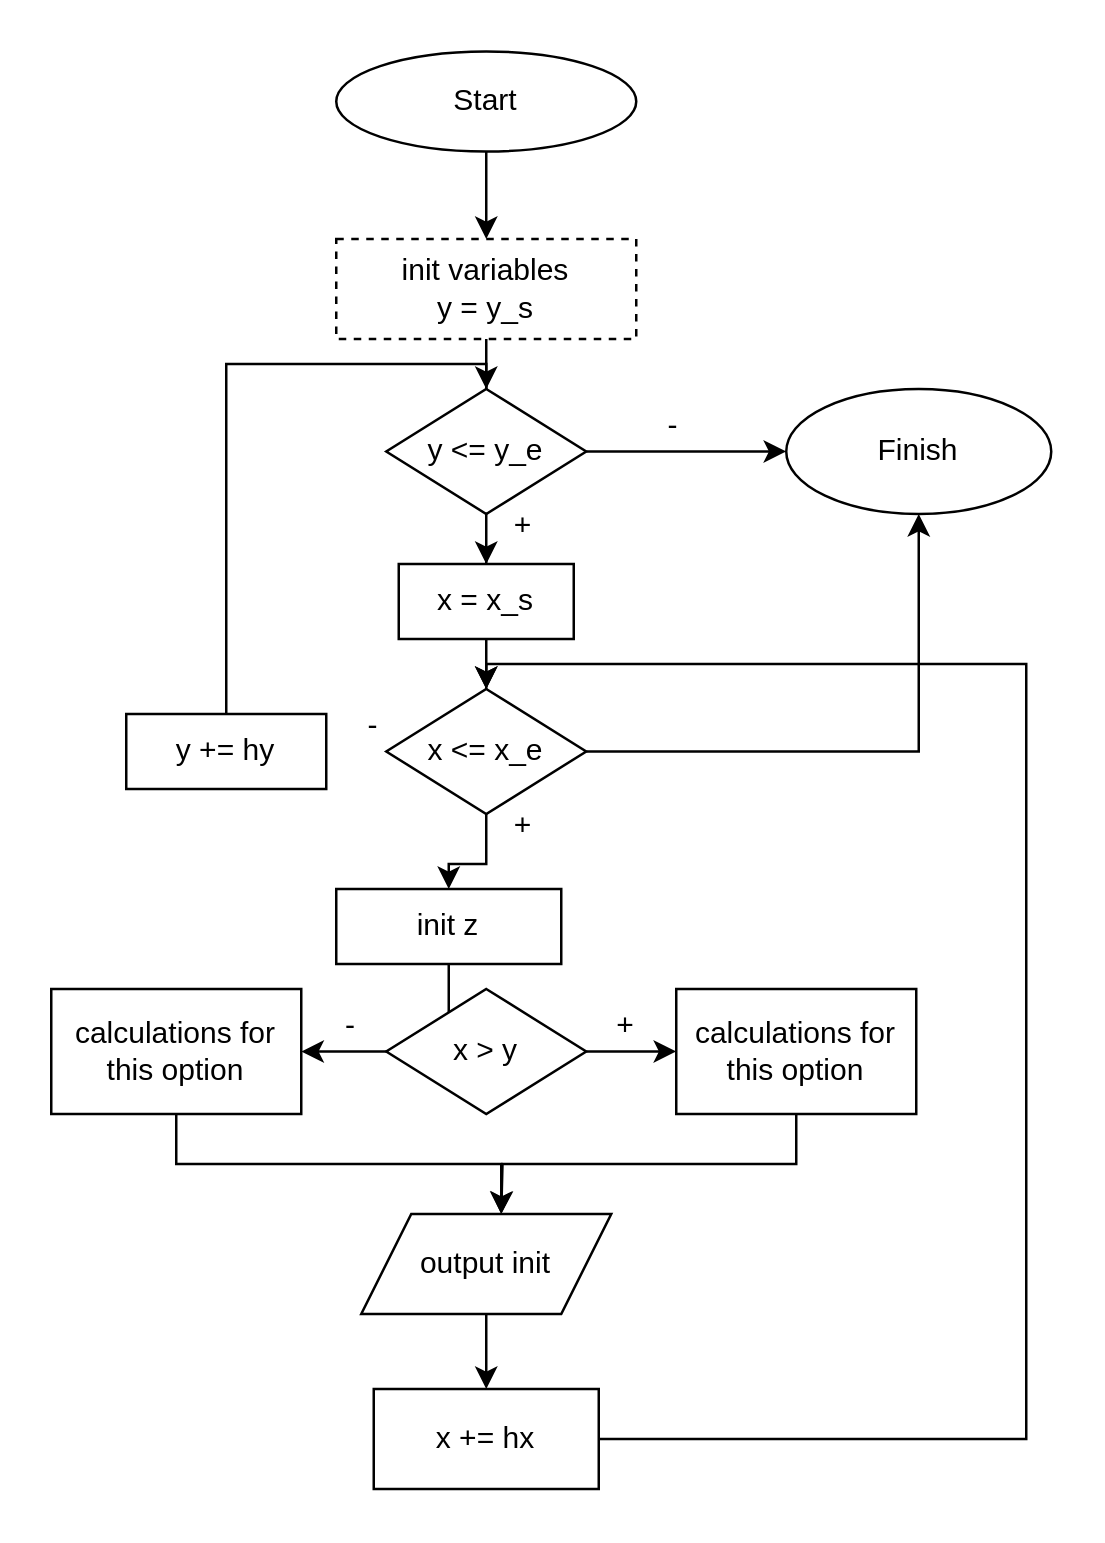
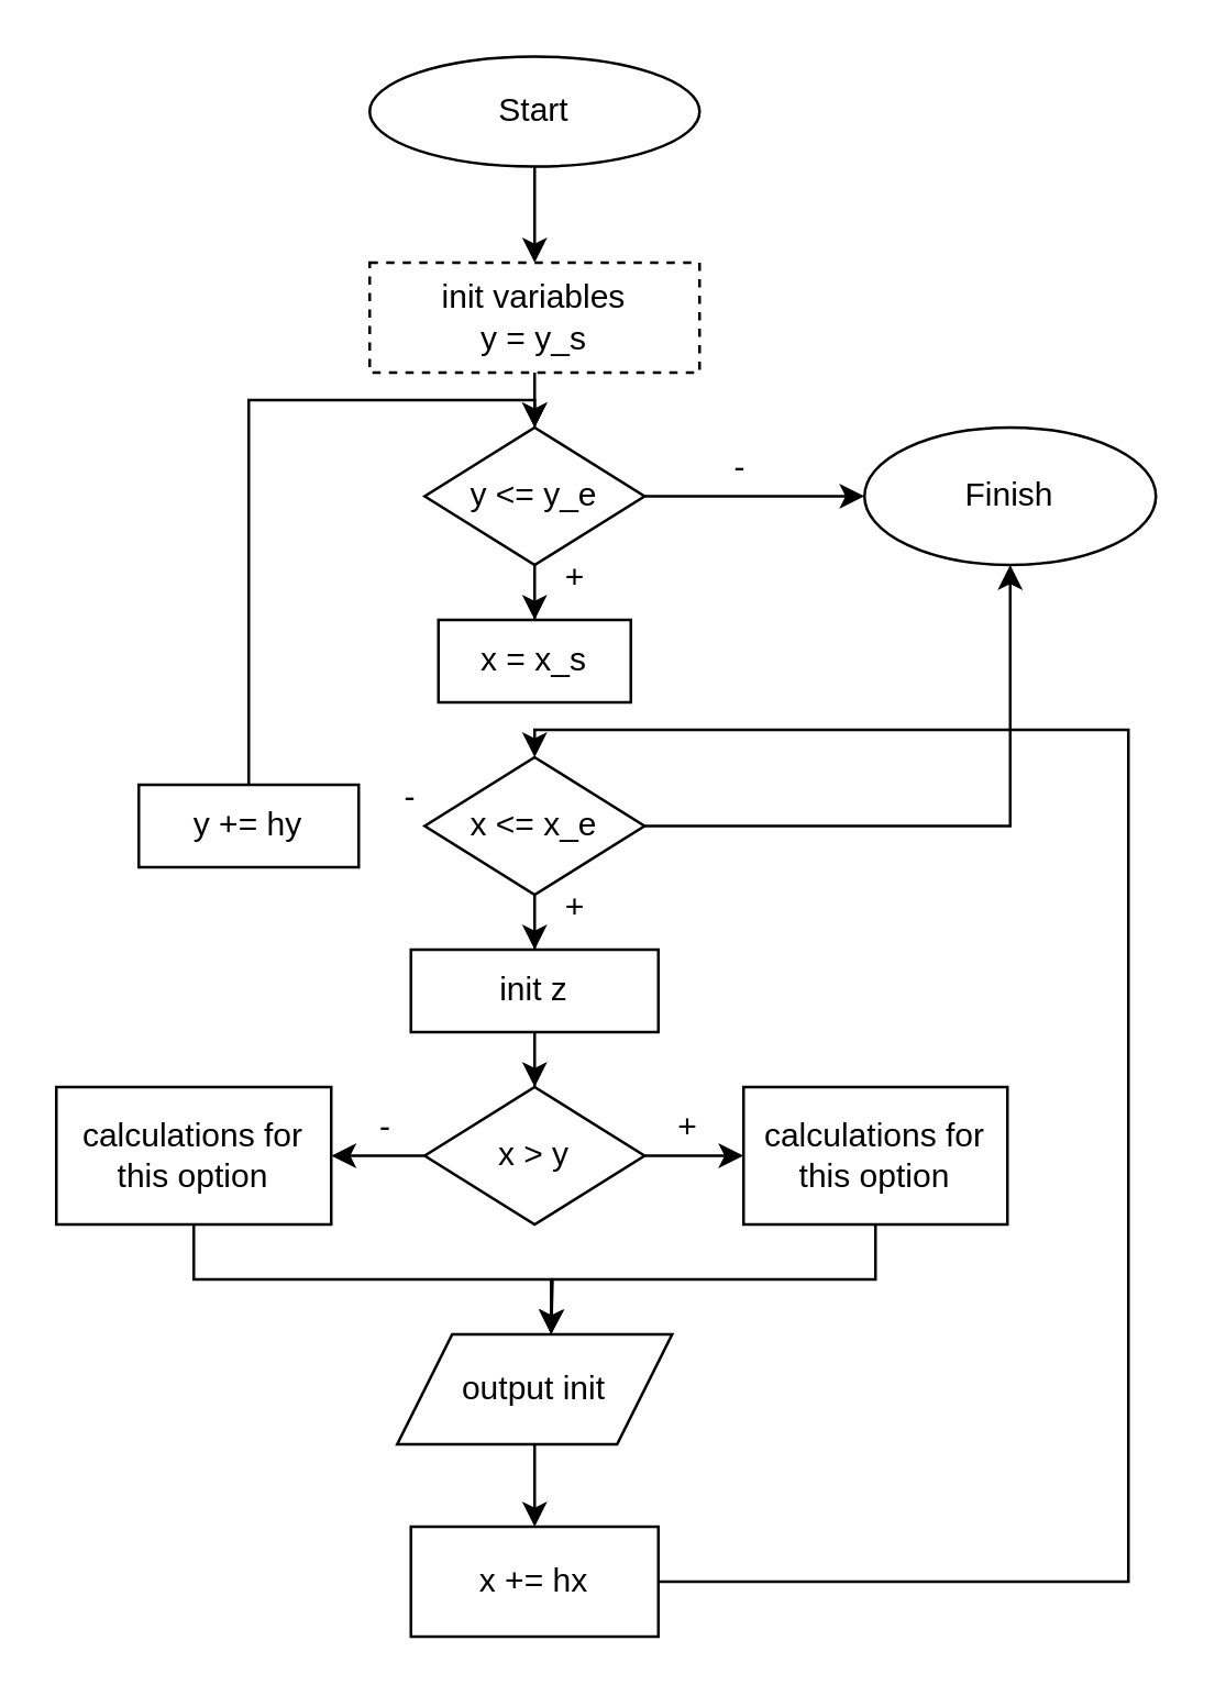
- <mxCell id="27" style="edgeStyle=orthogonalEdgeStyle;rounded=0;orthogonalLoop=1;jettySize=auto;html=1;exitX=0.5;exitY=0;exitDx=0;exitDy=0;entryX=0.5;entryY=0;entryDx=0;entryDy=0;endArrow=none;" edge="1" parent="1" source="28" target="8"><mxGeometry relative="1" as="geometry"><Array as="points"><mxPoint x="90" y="145" /><mxPoint x="194" y="145" /></Array></mxGeometry></mxCell>
+ <mxCell id="27" style="edgeStyle=orthogonalEdgeStyle;rounded=0;orthogonalLoop=1;jettySize=auto;html=1;exitX=0.5;exitY=0;exitDx=0;exitDy=0;entryX=0.5;entryY=0;entryDx=0;entryDy=0;" edge="1" parent="1" source="28" target="8"><mxGeometry relative="1" as="geometry"><Array as="points"><mxPoint x="90" y="145" /><mxPoint x="194" y="145" /></Array></mxGeometry></mxCell>
- <mxCell id="9" value="" style="edgeStyle=orthogonalEdgeStyle;rounded=0;orthogonalLoop=1;jettySize=auto;html=1;" edge="1" parent="1" source="10" target="13"><mxGeometry relative="1" as="geometry" /></mxCell>
- <mxCell id="15" value="init z" style="whiteSpace=wrap;html=1;" vertex="1" parent="1"><mxGeometry x="134" y="355" width="90" height="30" as="geometry" /></mxCell>
+ <mxCell id="15" value="init z" style="whiteSpace=wrap;html=1;" vertex="1" parent="1"><mxGeometry x="149" y="345" width="90" height="30" as="geometry" /></mxCell>
